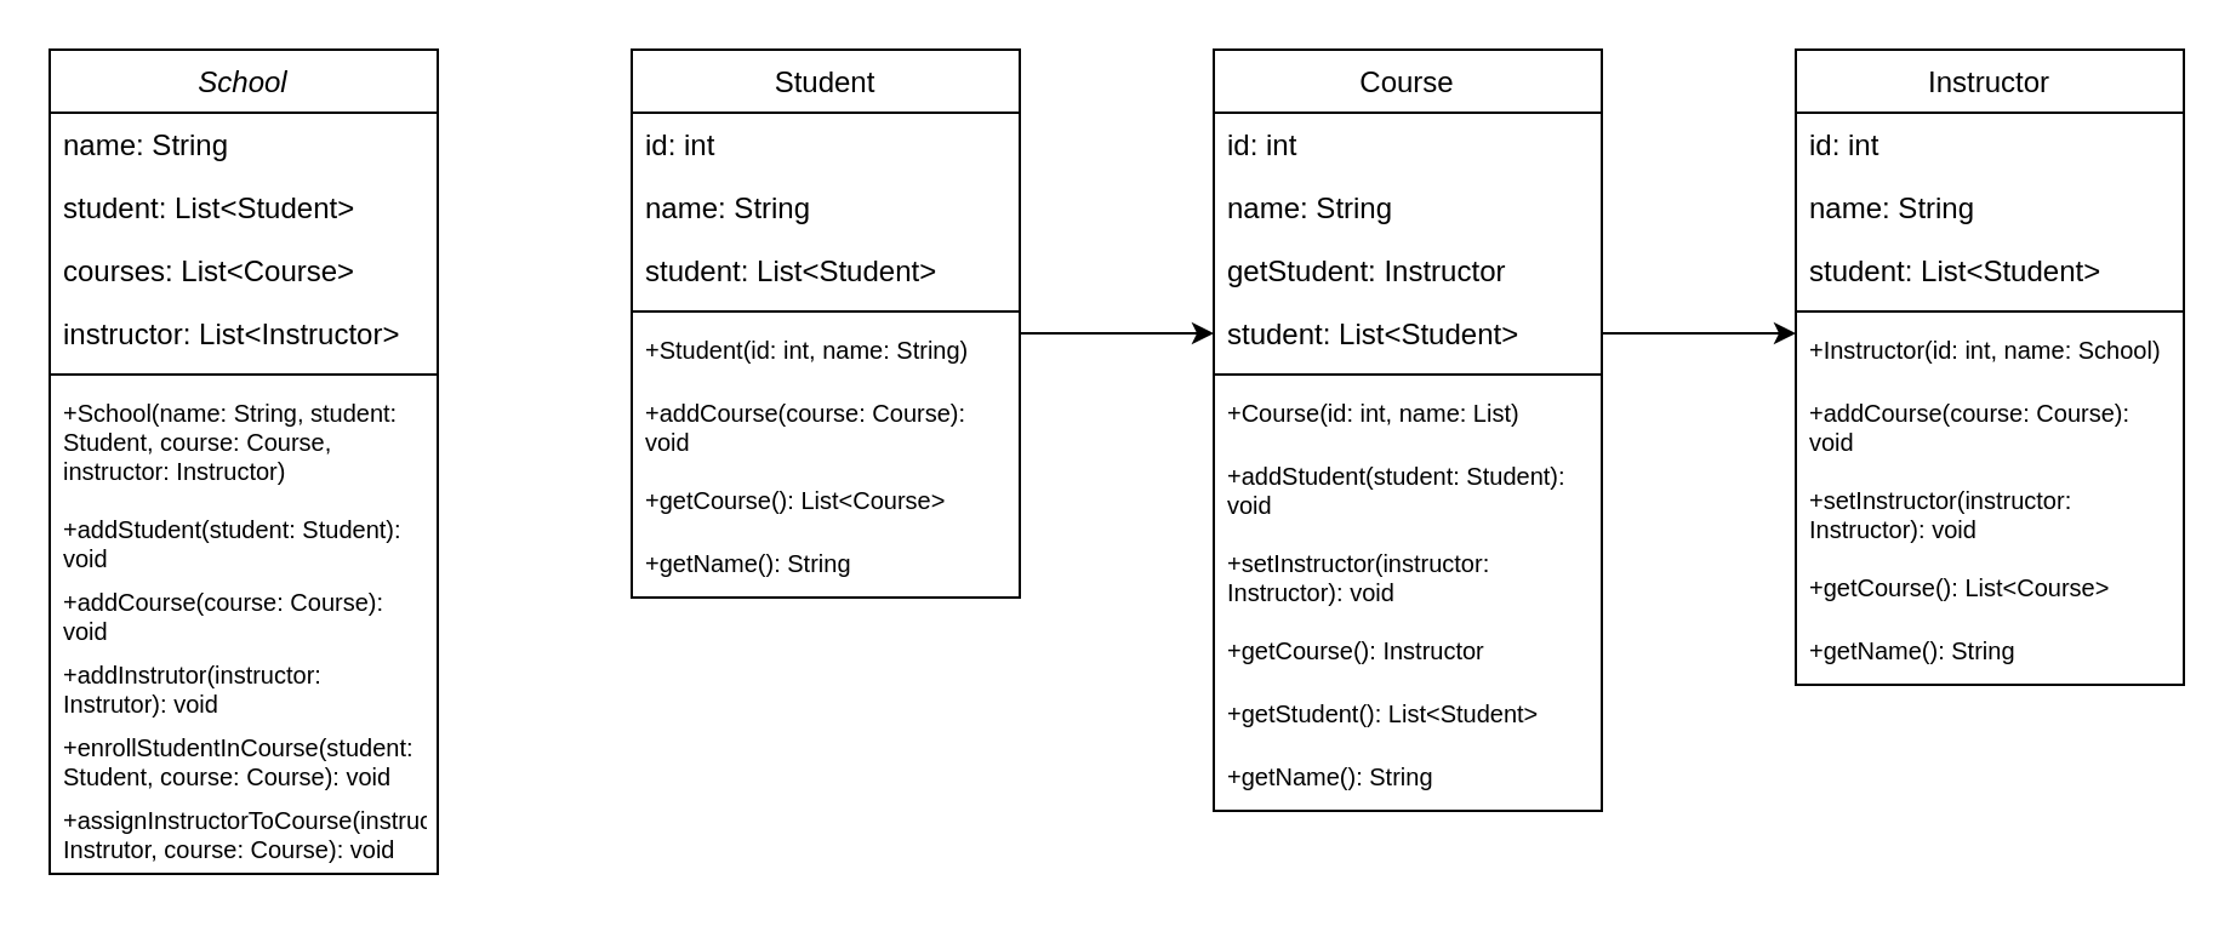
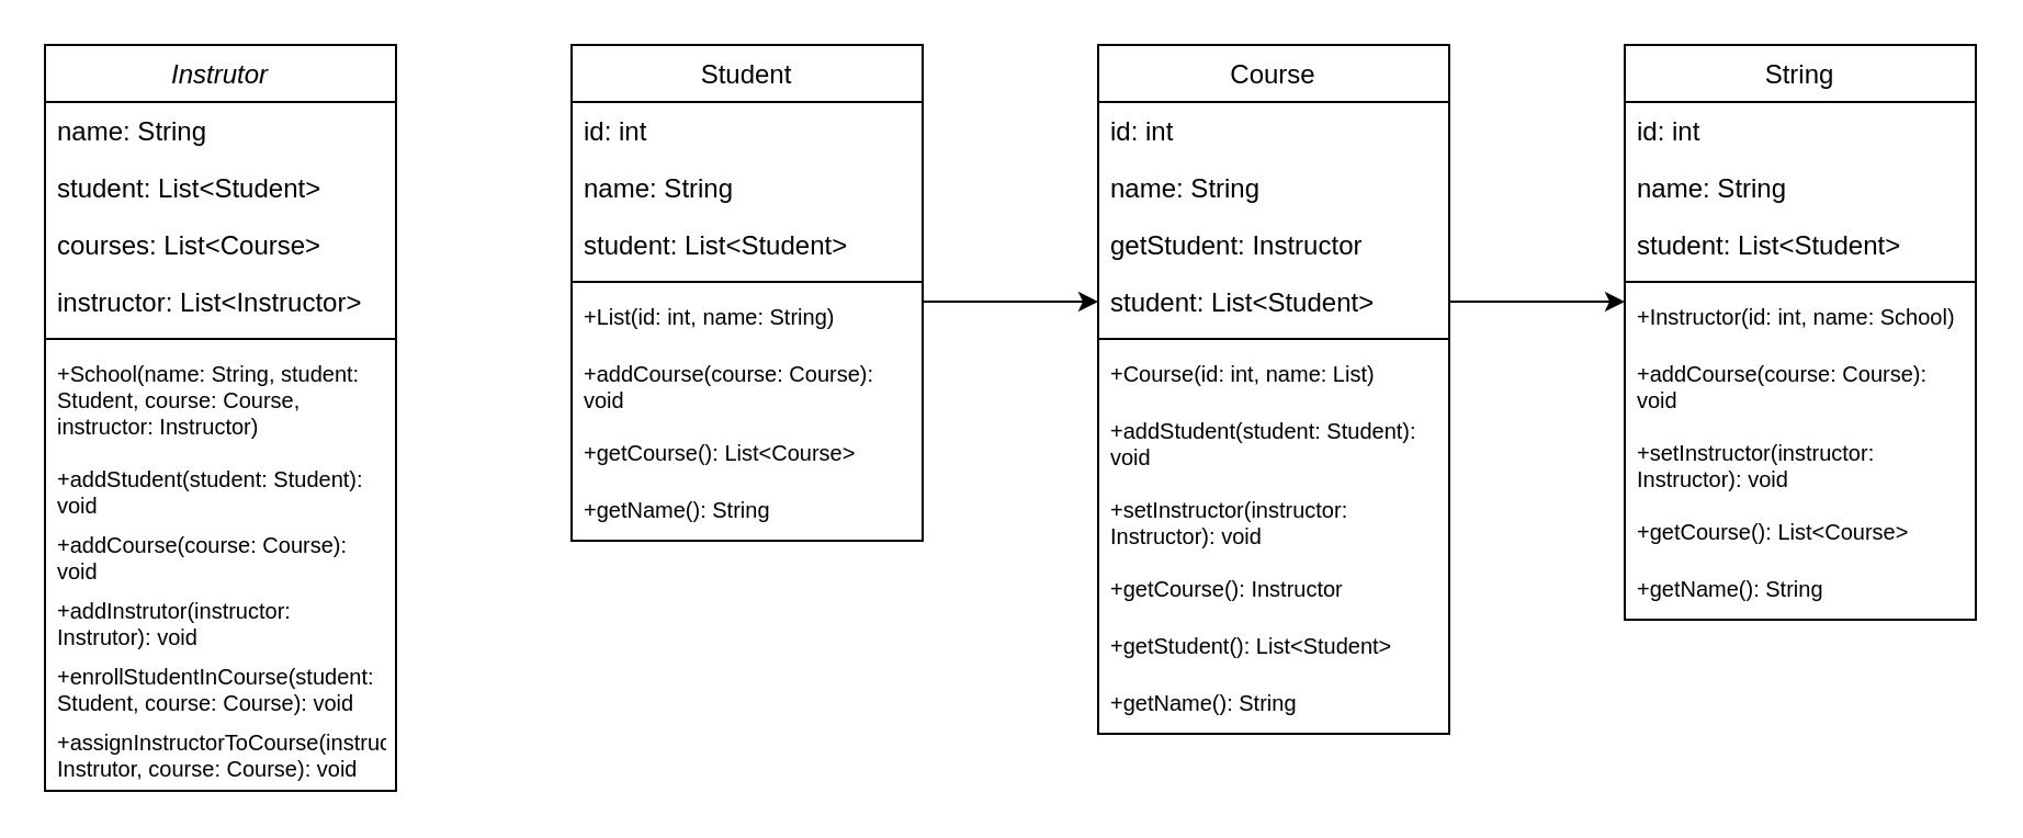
- <mxCell id="2" value="School" style="swimlane;fontStyle=2;align=center;verticalAlign=top;childLayout=stackLayout;horizontal=1;startSize=26;horizontalStack=0;resizeParent=1;resizeLast=0;collapsible=1;marginBottom=0;rounded=0;shadow=0;strokeWidth=1;" parent="1" vertex="1"><mxGeometry x="20" y="20" width="160" height="340" as="geometry"><mxRectangle x="230" y="140" width="160" height="26" as="alternateBounds" /></mxGeometry></mxCell>
+ <mxCell id="2" value="Instrutor" style="swimlane;fontStyle=2;align=center;verticalAlign=top;childLayout=stackLayout;horizontal=1;startSize=26;horizontalStack=0;resizeParent=1;resizeLast=0;collapsible=1;marginBottom=0;rounded=0;shadow=0;strokeWidth=1;" parent="1" vertex="1"><mxGeometry x="20" y="20" width="160" height="340" as="geometry"><mxRectangle x="230" y="140" width="160" height="26" as="alternateBounds" /></mxGeometry></mxCell>
- <mxCell id="36" value="Instructor" style="swimlane;fontStyle=0;align=center;verticalAlign=top;childLayout=stackLayout;horizontal=1;startSize=26;horizontalStack=0;resizeParent=1;resizeLast=0;collapsible=1;marginBottom=0;rounded=0;shadow=0;strokeWidth=1;" vertex="1" parent="1"><mxGeometry x="740" y="20" width="160" height="262" as="geometry"><mxRectangle x="550" y="140" width="160" height="26" as="alternateBounds" /></mxGeometry></mxCell>
+ <mxCell id="36" value="String" style="swimlane;fontStyle=0;align=center;verticalAlign=top;childLayout=stackLayout;horizontal=1;startSize=26;horizontalStack=0;resizeParent=1;resizeLast=0;collapsible=1;marginBottom=0;rounded=0;shadow=0;strokeWidth=1;" vertex="1" parent="1"><mxGeometry x="740" y="20" width="160" height="262" as="geometry"><mxRectangle x="550" y="140" width="160" height="26" as="alternateBounds" /></mxGeometry></mxCell>
- <mxCell id="19" value="+Student(id: int, name: String)" style="text;align=left;verticalAlign=top;spacingLeft=4;spacingRight=4;overflow=hidden;rotatable=0;points=[[0,0.5],[1,0.5]];portConstraint=eastwest;whiteSpace=wrap;fontSize=10;" parent="14" vertex="1"><mxGeometry y="112" width="160" height="26" as="geometry" /></mxCell>
+ <mxCell id="19" value="+List(id: int, name: String)" style="text;align=left;verticalAlign=top;spacingLeft=4;spacingRight=4;overflow=hidden;rotatable=0;points=[[0,0.5],[1,0.5]];portConstraint=eastwest;whiteSpace=wrap;fontSize=10;" parent="14" vertex="1"><mxGeometry y="112" width="160" height="26" as="geometry" /></mxCell>
